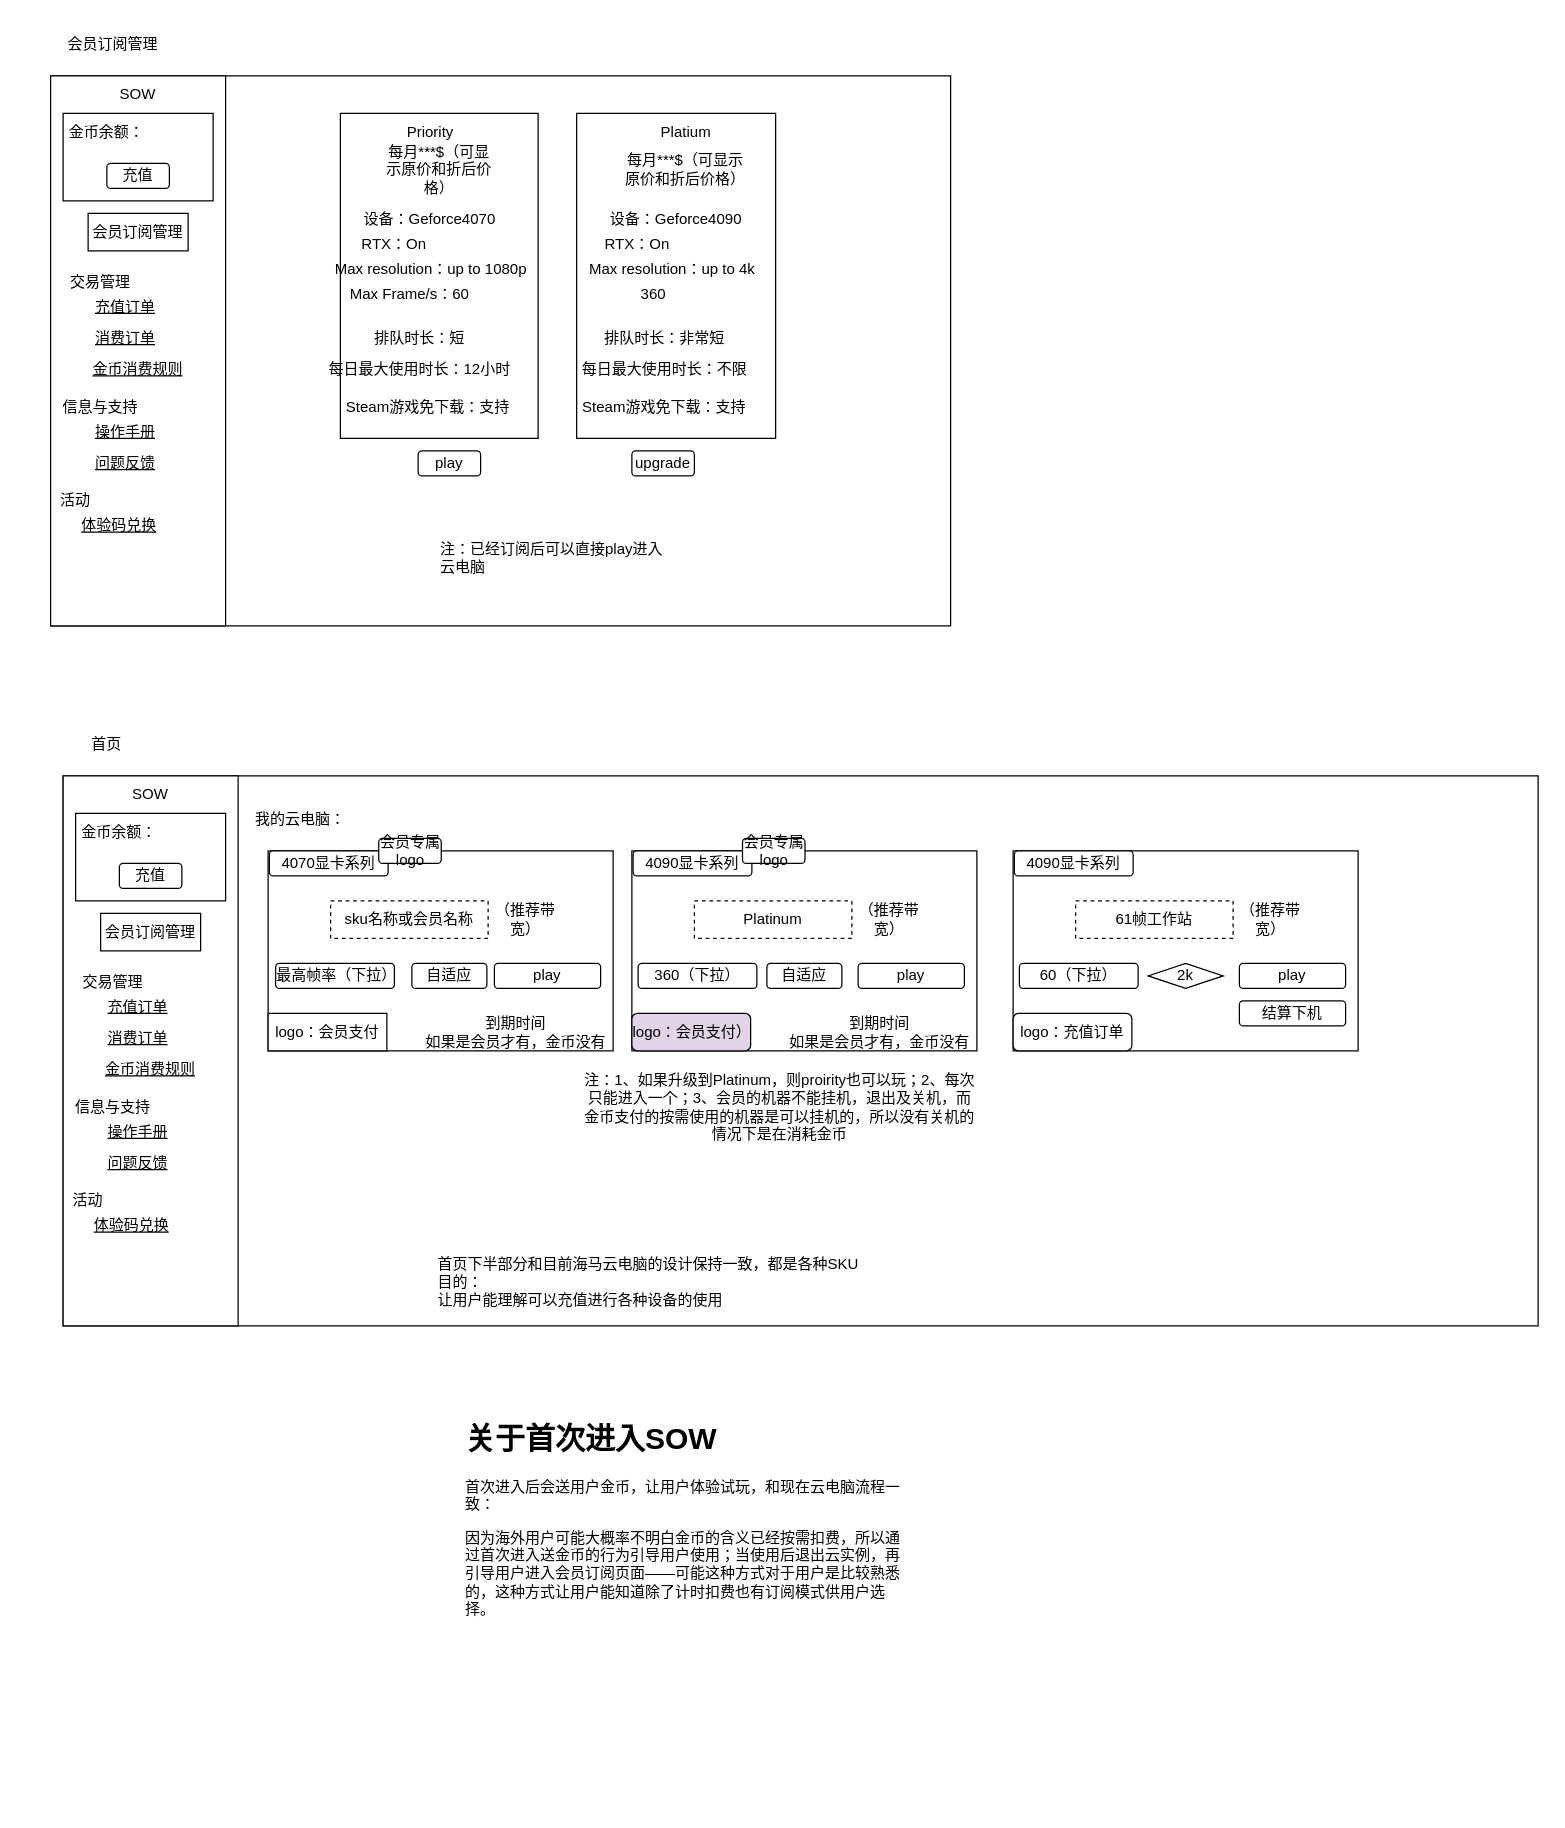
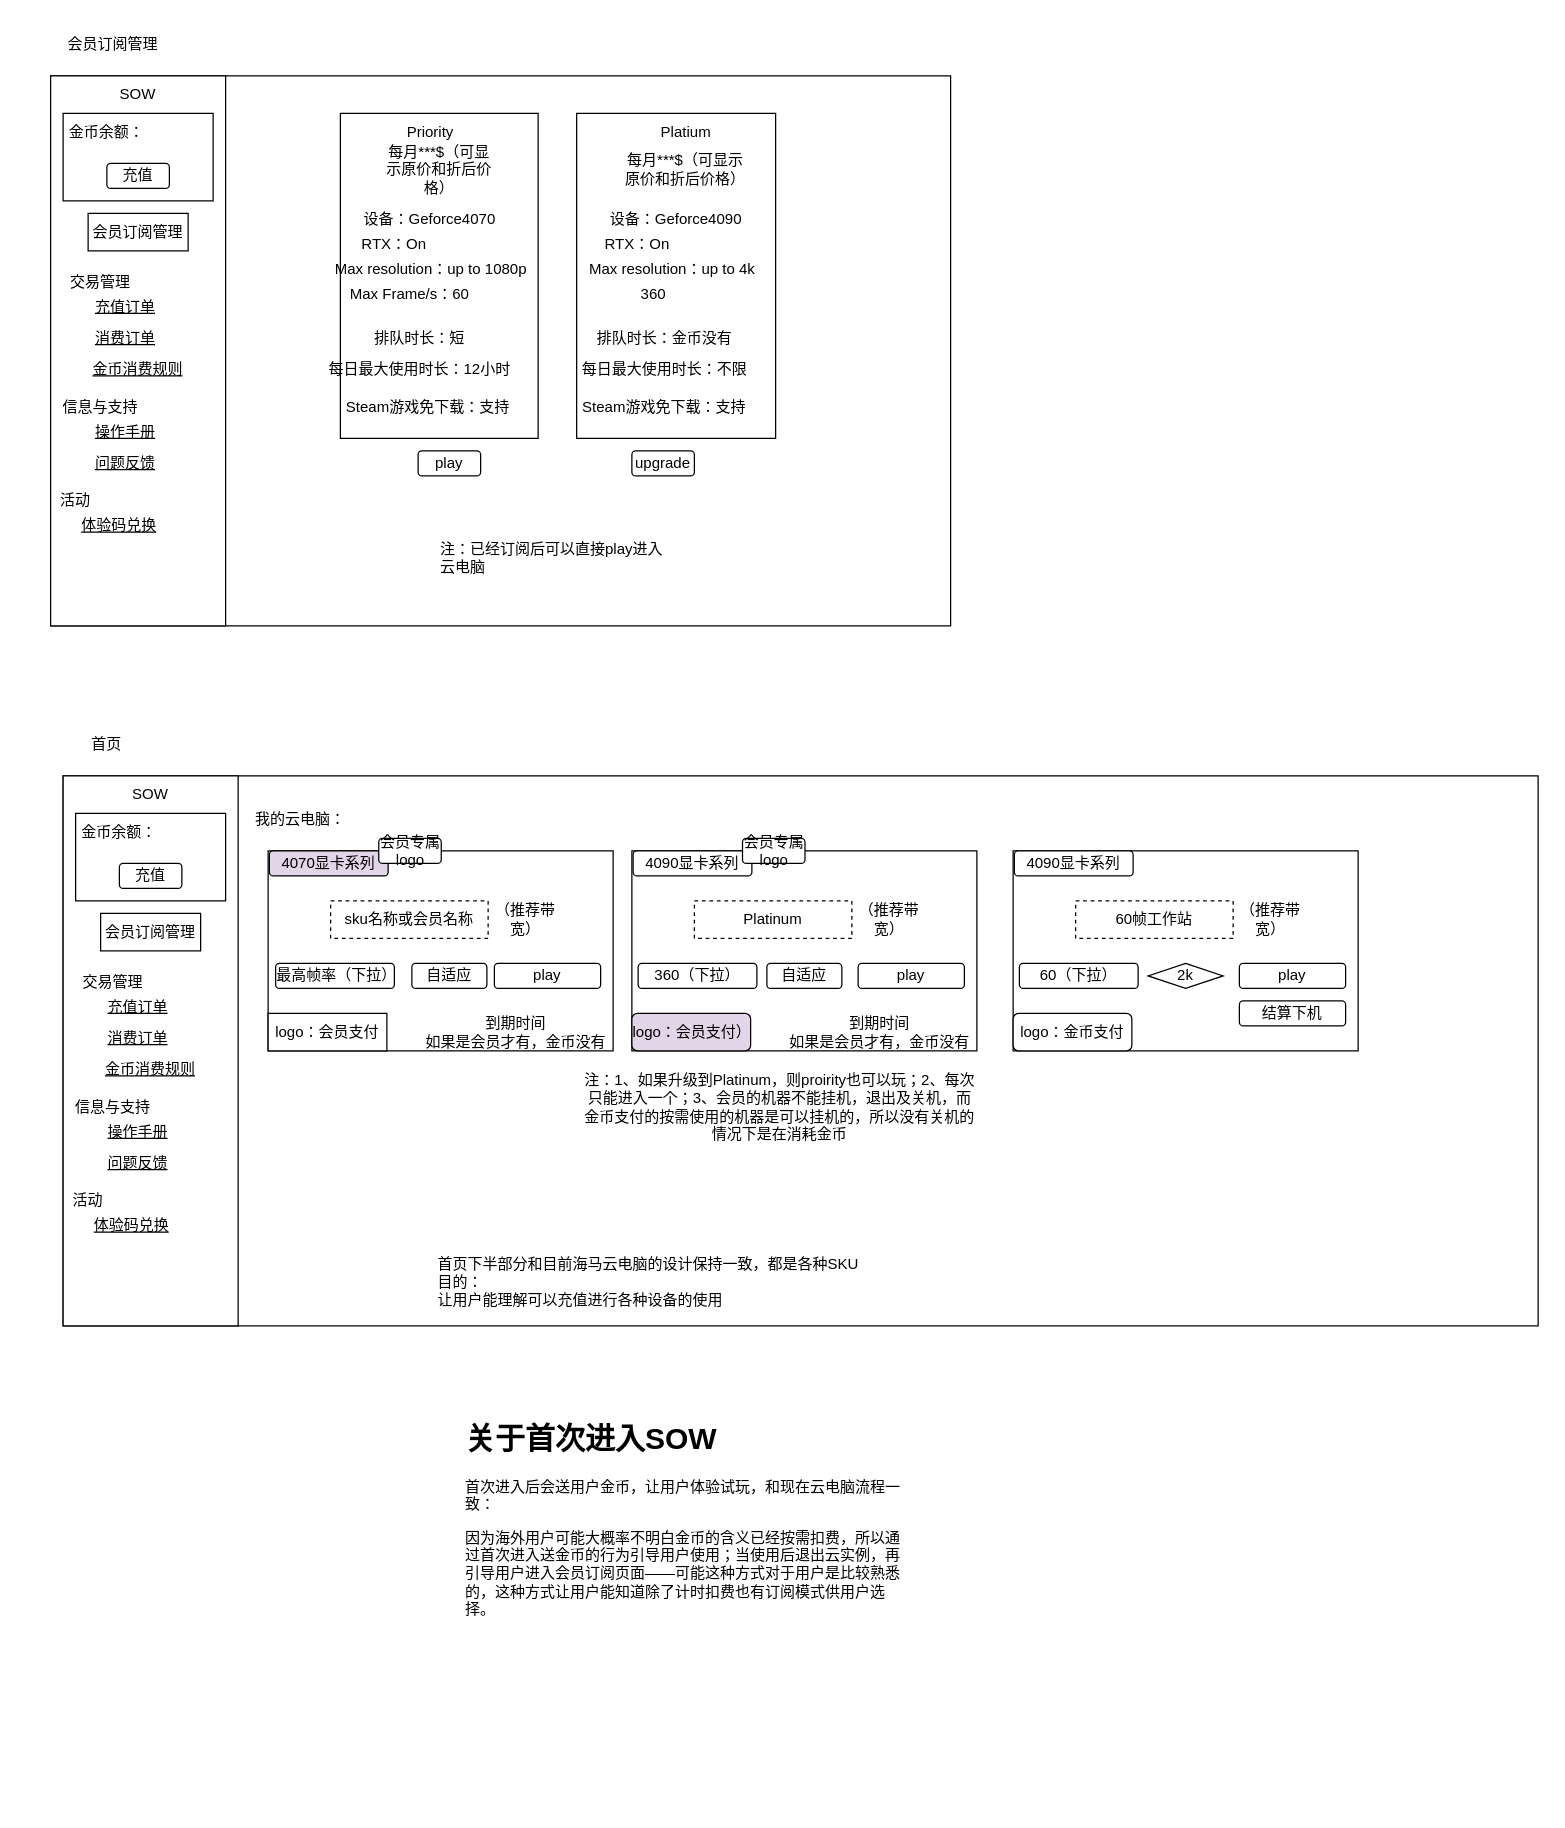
- <mxCell id="28" value="排队时长：非常短" style="text;html=1;align=center;verticalAlign=middle;whiteSpace=wrap;rounded=0;" vertex="1" parent="21"><mxGeometry x="8.571" y="165" width="165.306" height="30" as="geometry" /></mxCell>
+ <mxCell id="28" value="排队时长：金币没有" style="text;html=1;align=center;verticalAlign=middle;whiteSpace=wrap;rounded=0;" vertex="1" parent="21"><mxGeometry x="8.571" y="165" width="165.306" height="30" as="geometry" /></mxCell>
- <mxCell id="63" value="4070显卡系列" style="rounded=1;whiteSpace=wrap;html=1;" vertex="1" parent="1"><mxGeometry x="215" y="680" width="95" height="20" as="geometry" /></mxCell>
+ <mxCell id="63" value="4070显卡系列" style="rounded=1;whiteSpace=wrap;html=1;fillColor=#e1d5e7;" vertex="1" parent="1"><mxGeometry x="215" y="680" width="95" height="20" as="geometry" /></mxCell>
- <mxCell id="89" value="61帧工作站" style="text;html=1;align=center;verticalAlign=middle;whiteSpace=wrap;rounded=0;dashed=1;strokeColor=default;" vertex="1" parent="1"><mxGeometry x="860" y="720" width="126" height="30" as="geometry" /></mxCell>
+ <mxCell id="89" value="60帧工作站" style="text;html=1;align=center;verticalAlign=middle;whiteSpace=wrap;rounded=0;dashed=1;strokeColor=default;" vertex="1" parent="1"><mxGeometry x="860" y="720" width="126" height="30" as="geometry" /></mxCell>
- <mxCell id="88" value="logo：充值订单" style="rounded=1;whiteSpace=wrap;html=1;" vertex="1" parent="1"><mxGeometry x="810" y="810" width="95" height="30" as="geometry" /></mxCell>
+ <mxCell id="88" value="logo：金币支付" style="rounded=1;whiteSpace=wrap;html=1;" vertex="1" parent="1"><mxGeometry x="810" y="810" width="95" height="30" as="geometry" /></mxCell>
